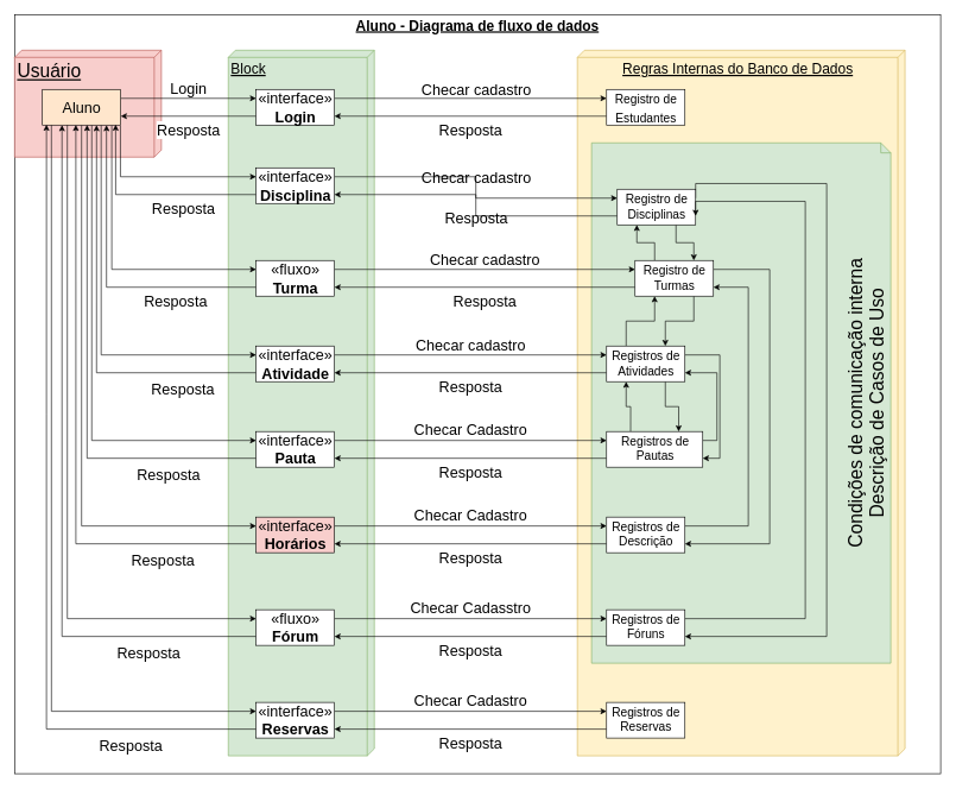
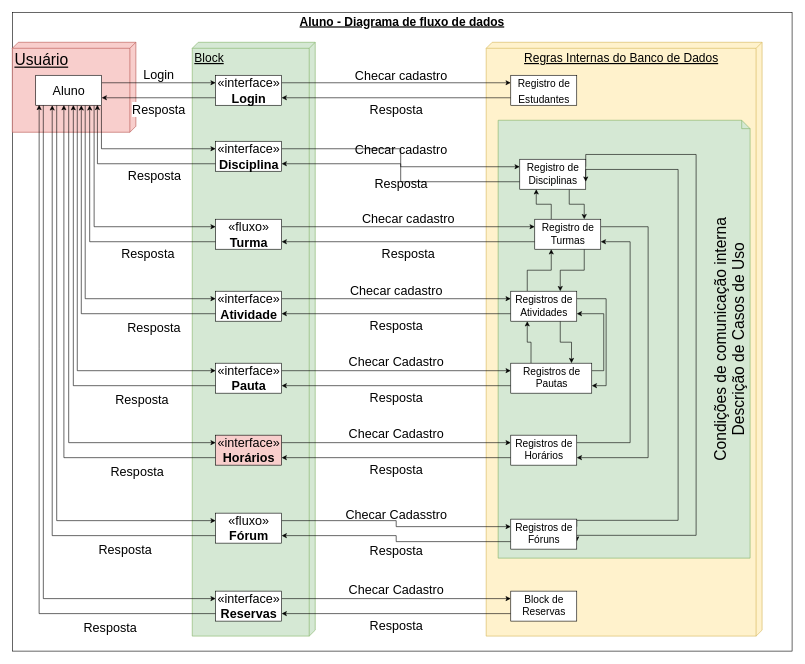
- <mxCell id="15" value="Aluno" style="html=1;fontSize=21;align=center;fillColor=#ffe6cc;" parent="1" vertex="1"><mxGeometry x="59" y="125" width="110" height="50" as="geometry" /></mxCell>
+ <mxCell id="15" value="Aluno" style="html=1;fontSize=21;align=center;" parent="1" vertex="1"><mxGeometry x="59" y="125" width="110" height="50" as="geometry" /></mxCell>
- <mxCell id="62" value="Registros de&lt;br&gt;Descrição" style="html=1;fontSize=17;align=center;" parent="1" vertex="1"><mxGeometry x="851" y="725" width="110" height="50" as="geometry" /></mxCell>
+ <mxCell id="62" value="Registros de&lt;br&gt;Horários" style="html=1;fontSize=17;align=center;" parent="1" vertex="1"><mxGeometry x="851" y="725" width="110" height="50" as="geometry" /></mxCell>
- <mxCell id="65" value="Registros de&lt;br&gt;Fóruns" style="html=1;fontSize=17;align=center;" parent="1" vertex="1"><mxGeometry x="851" y="855" width="110" height="50" as="geometry" /></mxCell>
+ <mxCell id="65" value="Registros de&lt;br&gt;Fóruns" style="html=1;fontSize=17;align=center;" parent="1" vertex="1"><mxGeometry x="851" y="865" width="110" height="50" as="geometry" /></mxCell>
- <mxCell id="67" value="Registros de&lt;br&gt;Reservas" style="html=1;fontSize=17;align=center;" parent="1" vertex="1"><mxGeometry x="851" y="985" width="110" height="50" as="geometry" /></mxCell>
+ <mxCell id="67" value="Block de&lt;br&gt;Reservas" style="html=1;fontSize=17;align=center;" parent="1" vertex="1"><mxGeometry x="851" y="985" width="110" height="50" as="geometry" /></mxCell>
